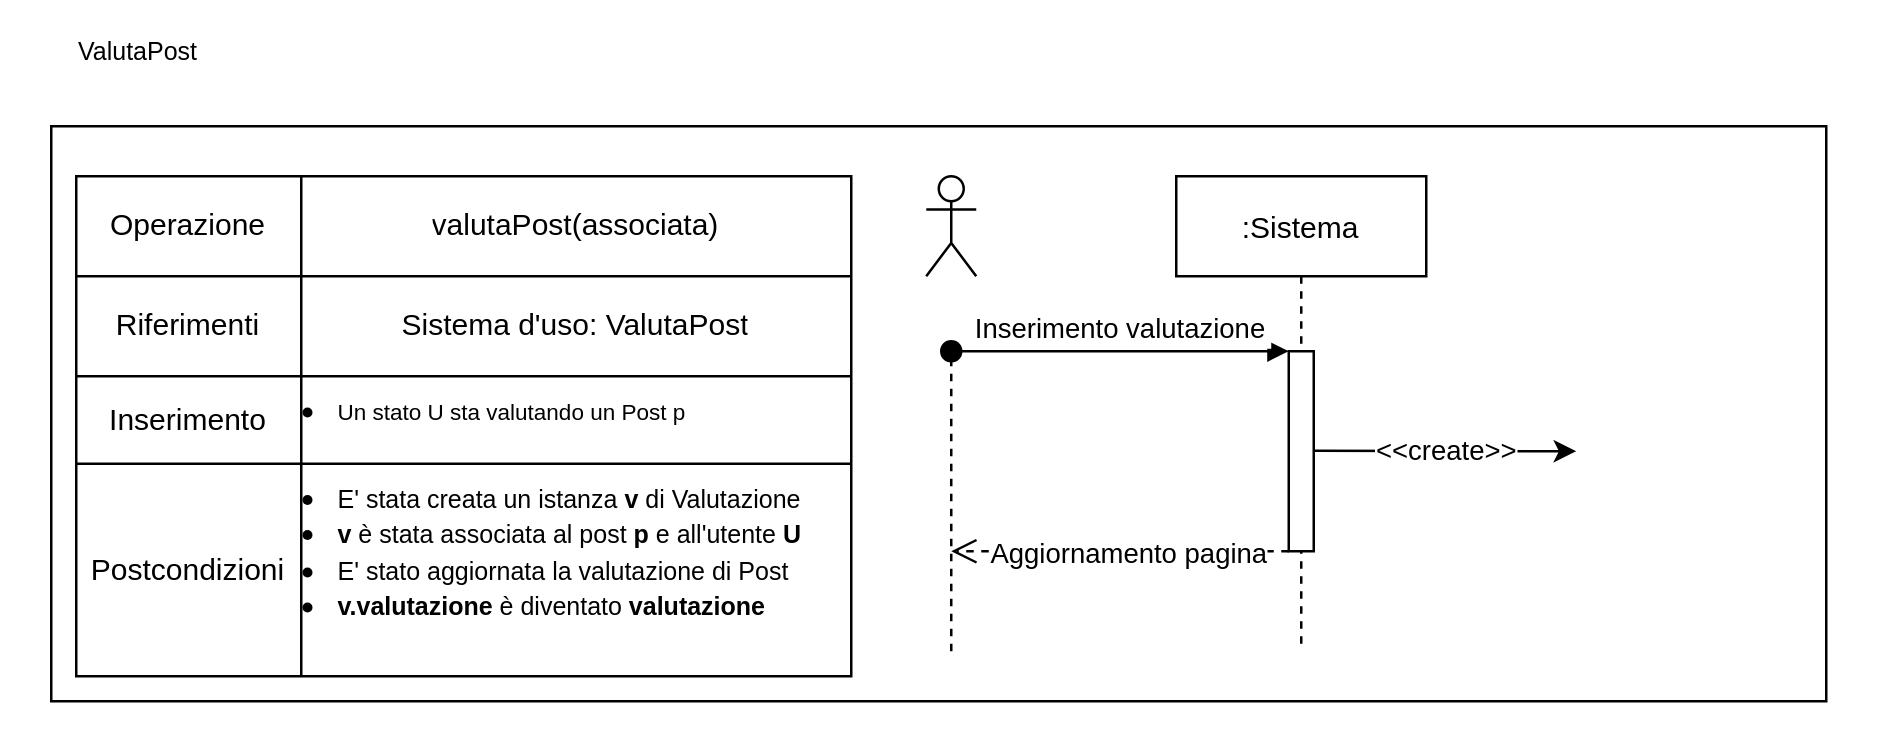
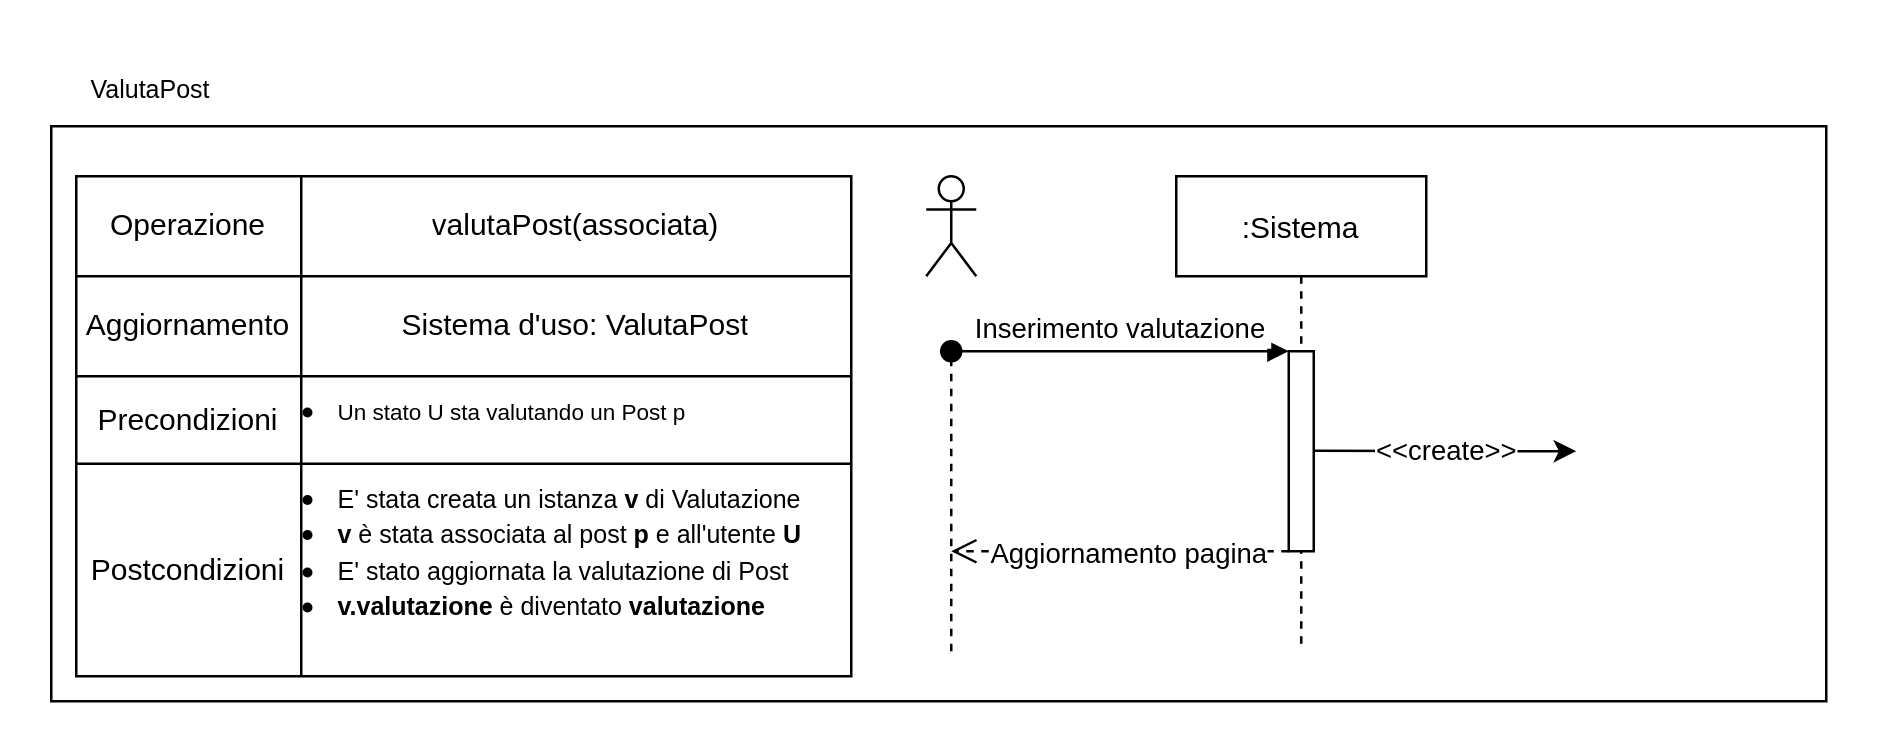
- <mxCell id="27" value="ValutaPost" style="text;html=1;strokeColor=none;fillColor=none;align=center;verticalAlign=middle;whiteSpace=wrap;rounded=0;fontSize=10;" vertex="1" parent="1"><mxGeometry x="25" y="5" width="60" height="30" as="geometry" /></mxCell>
+ <mxCell id="27" value="ValutaPost" style="text;html=1;strokeColor=none;fillColor=none;align=center;verticalAlign=middle;whiteSpace=wrap;rounded=0;fontSize=10;" vertex="1" parent="1"><mxGeometry x="30" y="20" width="60" height="30" as="geometry" /></mxCell>
- <mxCell id="17" value="Riferimenti" style="shape=partialRectangle;html=1;whiteSpace=wrap;connectable=0;strokeColor=inherit;overflow=hidden;fillColor=none;top=0;left=0;bottom=0;right=0;pointerEvents=1;" vertex="1" parent="16"><mxGeometry width="90" height="40" as="geometry"><mxRectangle width="90" height="40" as="alternateBounds" /></mxGeometry></mxCell>
+ <mxCell id="17" value="Aggiornamento" style="shape=partialRectangle;html=1;whiteSpace=wrap;connectable=0;strokeColor=inherit;overflow=hidden;fillColor=none;top=0;left=0;bottom=0;right=0;pointerEvents=1;" vertex="1" parent="16"><mxGeometry width="90" height="40" as="geometry"><mxRectangle width="90" height="40" as="alternateBounds" /></mxGeometry></mxCell>
- <mxCell id="20" value="Inserimento" style="shape=partialRectangle;html=1;whiteSpace=wrap;connectable=0;strokeColor=inherit;overflow=hidden;fillColor=none;top=0;left=0;bottom=0;right=0;pointerEvents=1;" vertex="1" parent="19"><mxGeometry width="90" height="35" as="geometry"><mxRectangle width="90" height="35" as="alternateBounds" /></mxGeometry></mxCell>
+ <mxCell id="20" value="Precondizioni" style="shape=partialRectangle;html=1;whiteSpace=wrap;connectable=0;strokeColor=inherit;overflow=hidden;fillColor=none;top=0;left=0;bottom=0;right=0;pointerEvents=1;" vertex="1" parent="19"><mxGeometry width="90" height="35" as="geometry"><mxRectangle width="90" height="35" as="alternateBounds" /></mxGeometry></mxCell>
